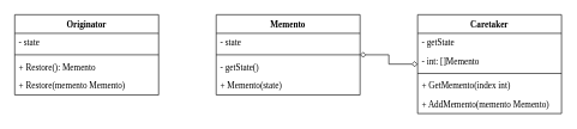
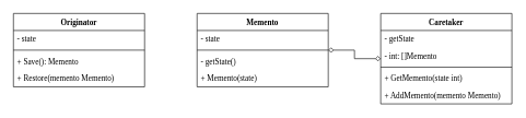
- <mxCell id="5" value="+ Restore(): Memento" style="text;strokeColor=none;fillColor=none;align=left;verticalAlign=top;spacingLeft=4;spacingRight=4;overflow=hidden;rotatable=0;points=[[0,0.5],[1,0.5]];portConstraint=eastwest;fontFamily=Times New Roman;" vertex="1" parent="2"><mxGeometry y="60" width="200" height="26" as="geometry" /></mxCell>
+ <mxCell id="5" value="+ Save(): Memento" style="text;strokeColor=none;fillColor=none;align=left;verticalAlign=top;spacingLeft=4;spacingRight=4;overflow=hidden;rotatable=0;points=[[0,0.5],[1,0.5]];portConstraint=eastwest;fontFamily=Times New Roman;" vertex="1" parent="2"><mxGeometry y="60" width="200" height="26" as="geometry" /></mxCell>
- <mxCell id="17" value="+ GetMemento(index int)" style="text;strokeColor=none;fillColor=none;align=left;verticalAlign=top;spacingLeft=4;spacingRight=4;overflow=hidden;rotatable=0;points=[[0,0.5],[1,0.5]];portConstraint=eastwest;fontFamily=Times New Roman;" vertex="1" parent="13"><mxGeometry y="86" width="200" height="26" as="geometry" /></mxCell>
+ <mxCell id="17" value="+ GetMemento(state int)" style="text;strokeColor=none;fillColor=none;align=left;verticalAlign=top;spacingLeft=4;spacingRight=4;overflow=hidden;rotatable=0;points=[[0,0.5],[1,0.5]];portConstraint=eastwest;fontFamily=Times New Roman;" vertex="1" parent="13"><mxGeometry y="86" width="200" height="26" as="geometry" /></mxCell>
